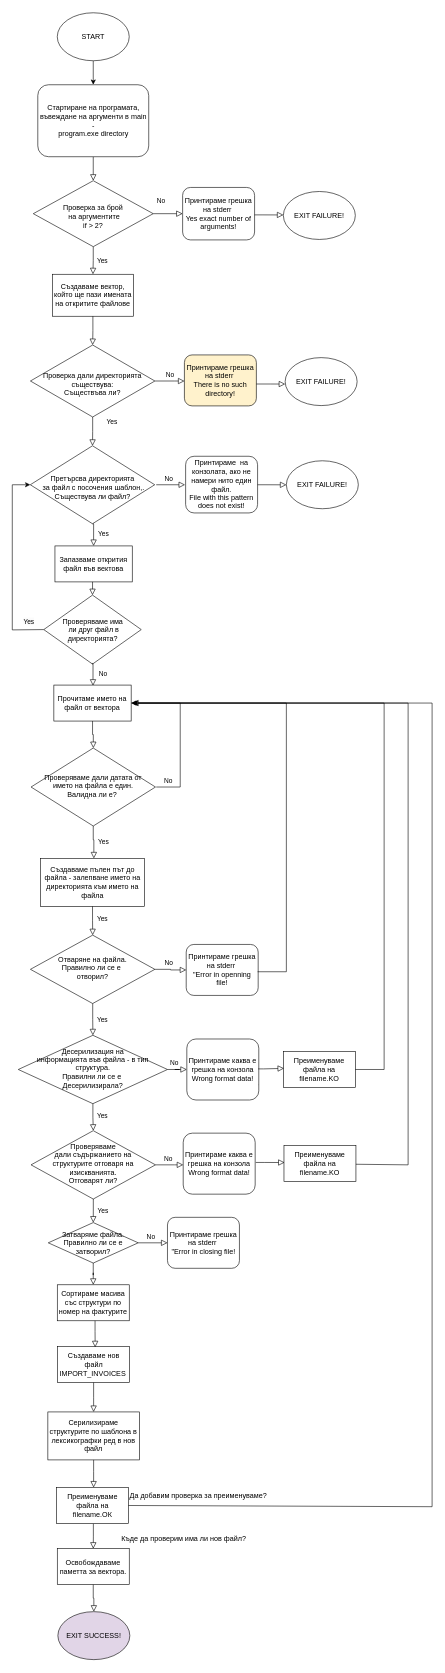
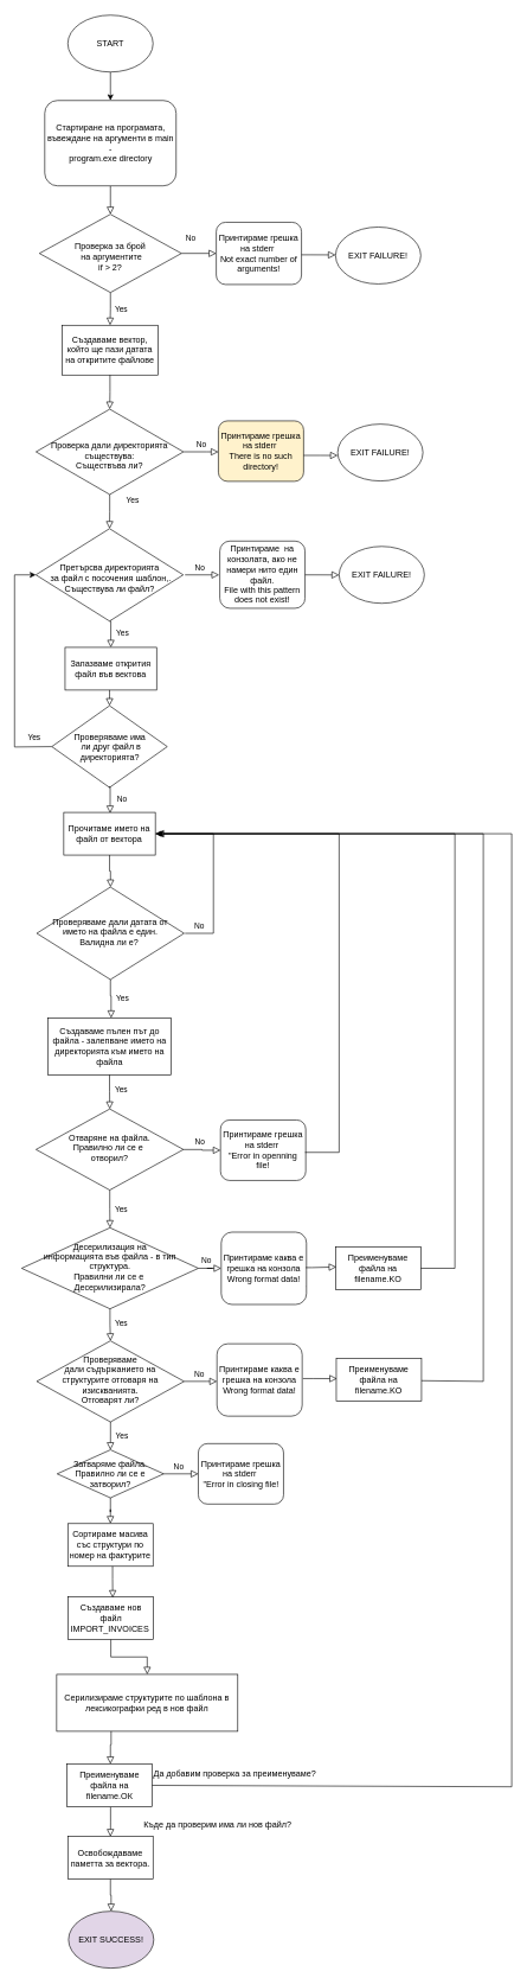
- <mxCell id="7" value="Принтираме грешка на stderr&amp;nbsp;&lt;br&gt;Yes exact number of arguments!" style="rounded=1;whiteSpace=wrap;html=1;fontSize=12;glass=0;strokeWidth=1;shadow=0;" parent="1" vertex="1"><mxGeometry x="304" y="311.25" width="120" height="87.5" as="geometry" /></mxCell>
+ <mxCell id="7" value="Принтираме грешка на stderr&amp;nbsp;&lt;br&gt;Not exact number of arguments!" style="rounded=1;whiteSpace=wrap;html=1;fontSize=12;glass=0;strokeWidth=1;shadow=0;" parent="1" vertex="1"><mxGeometry x="304" y="311.25" width="120" height="87.5" as="geometry" /></mxCell>
- <mxCell id="40" value="Създаваме вектор, който ще пази имената на откритите файлове" style="rounded=0;whiteSpace=wrap;html=1;" parent="1" vertex="1"><mxGeometry x="86.75" y="456" width="135.25" height="70" as="geometry" /></mxCell>
+ <mxCell id="40" value="Създаваме вектор, който ще пази датата на откритите файлове" style="rounded=0;whiteSpace=wrap;html=1;" parent="1" vertex="1"><mxGeometry x="86.75" y="456" width="135.25" height="70" as="geometry" /></mxCell>
- <mxCell id="23" value="Серилизираме структурите по шаблона в лексикографки ред в нов файл" style="rounded=0;whiteSpace=wrap;html=1;" parent="1" vertex="1"><mxGeometry x="79.32" y="2353" width="152.5" height="80" as="geometry" /></mxCell>
+ <mxCell id="23" value="Серилизираме структурите по шаблона в лексикографки ред в нов файл" style="rounded=0;whiteSpace=wrap;html=1;" parent="1" vertex="1"><mxGeometry x="79.32" y="2353" width="255" height="80" as="geometry" /></mxCell>
